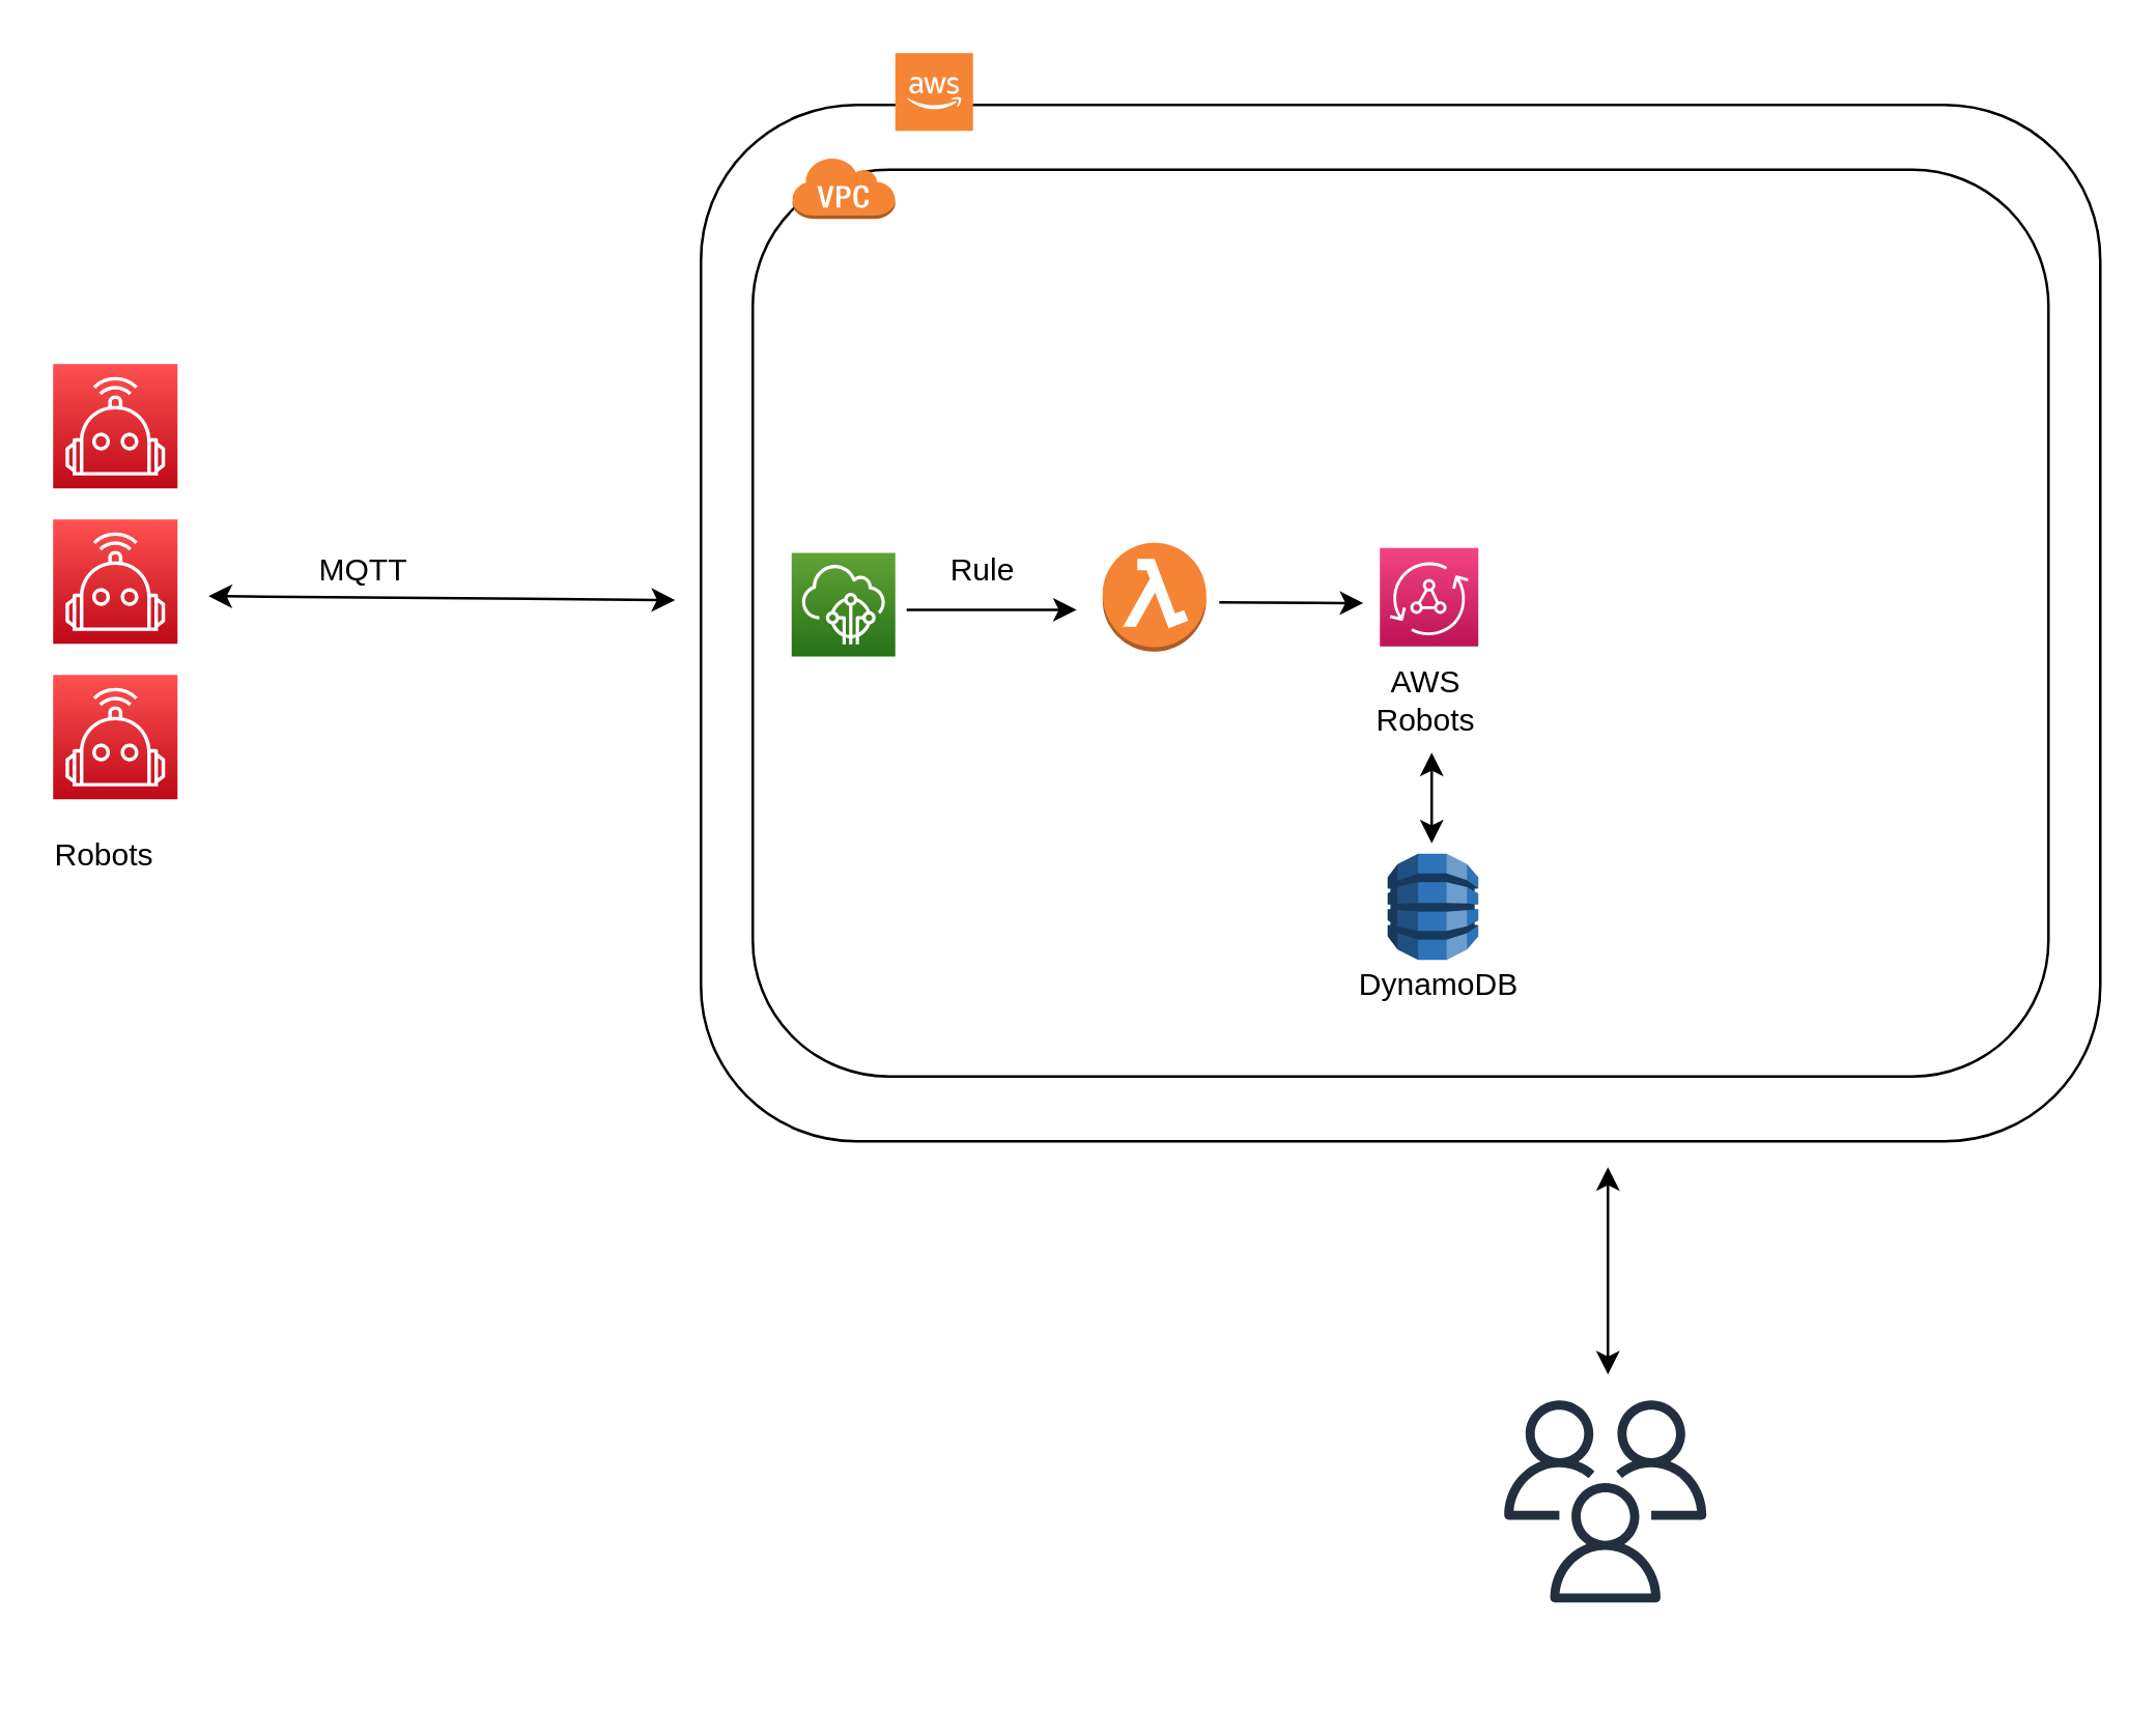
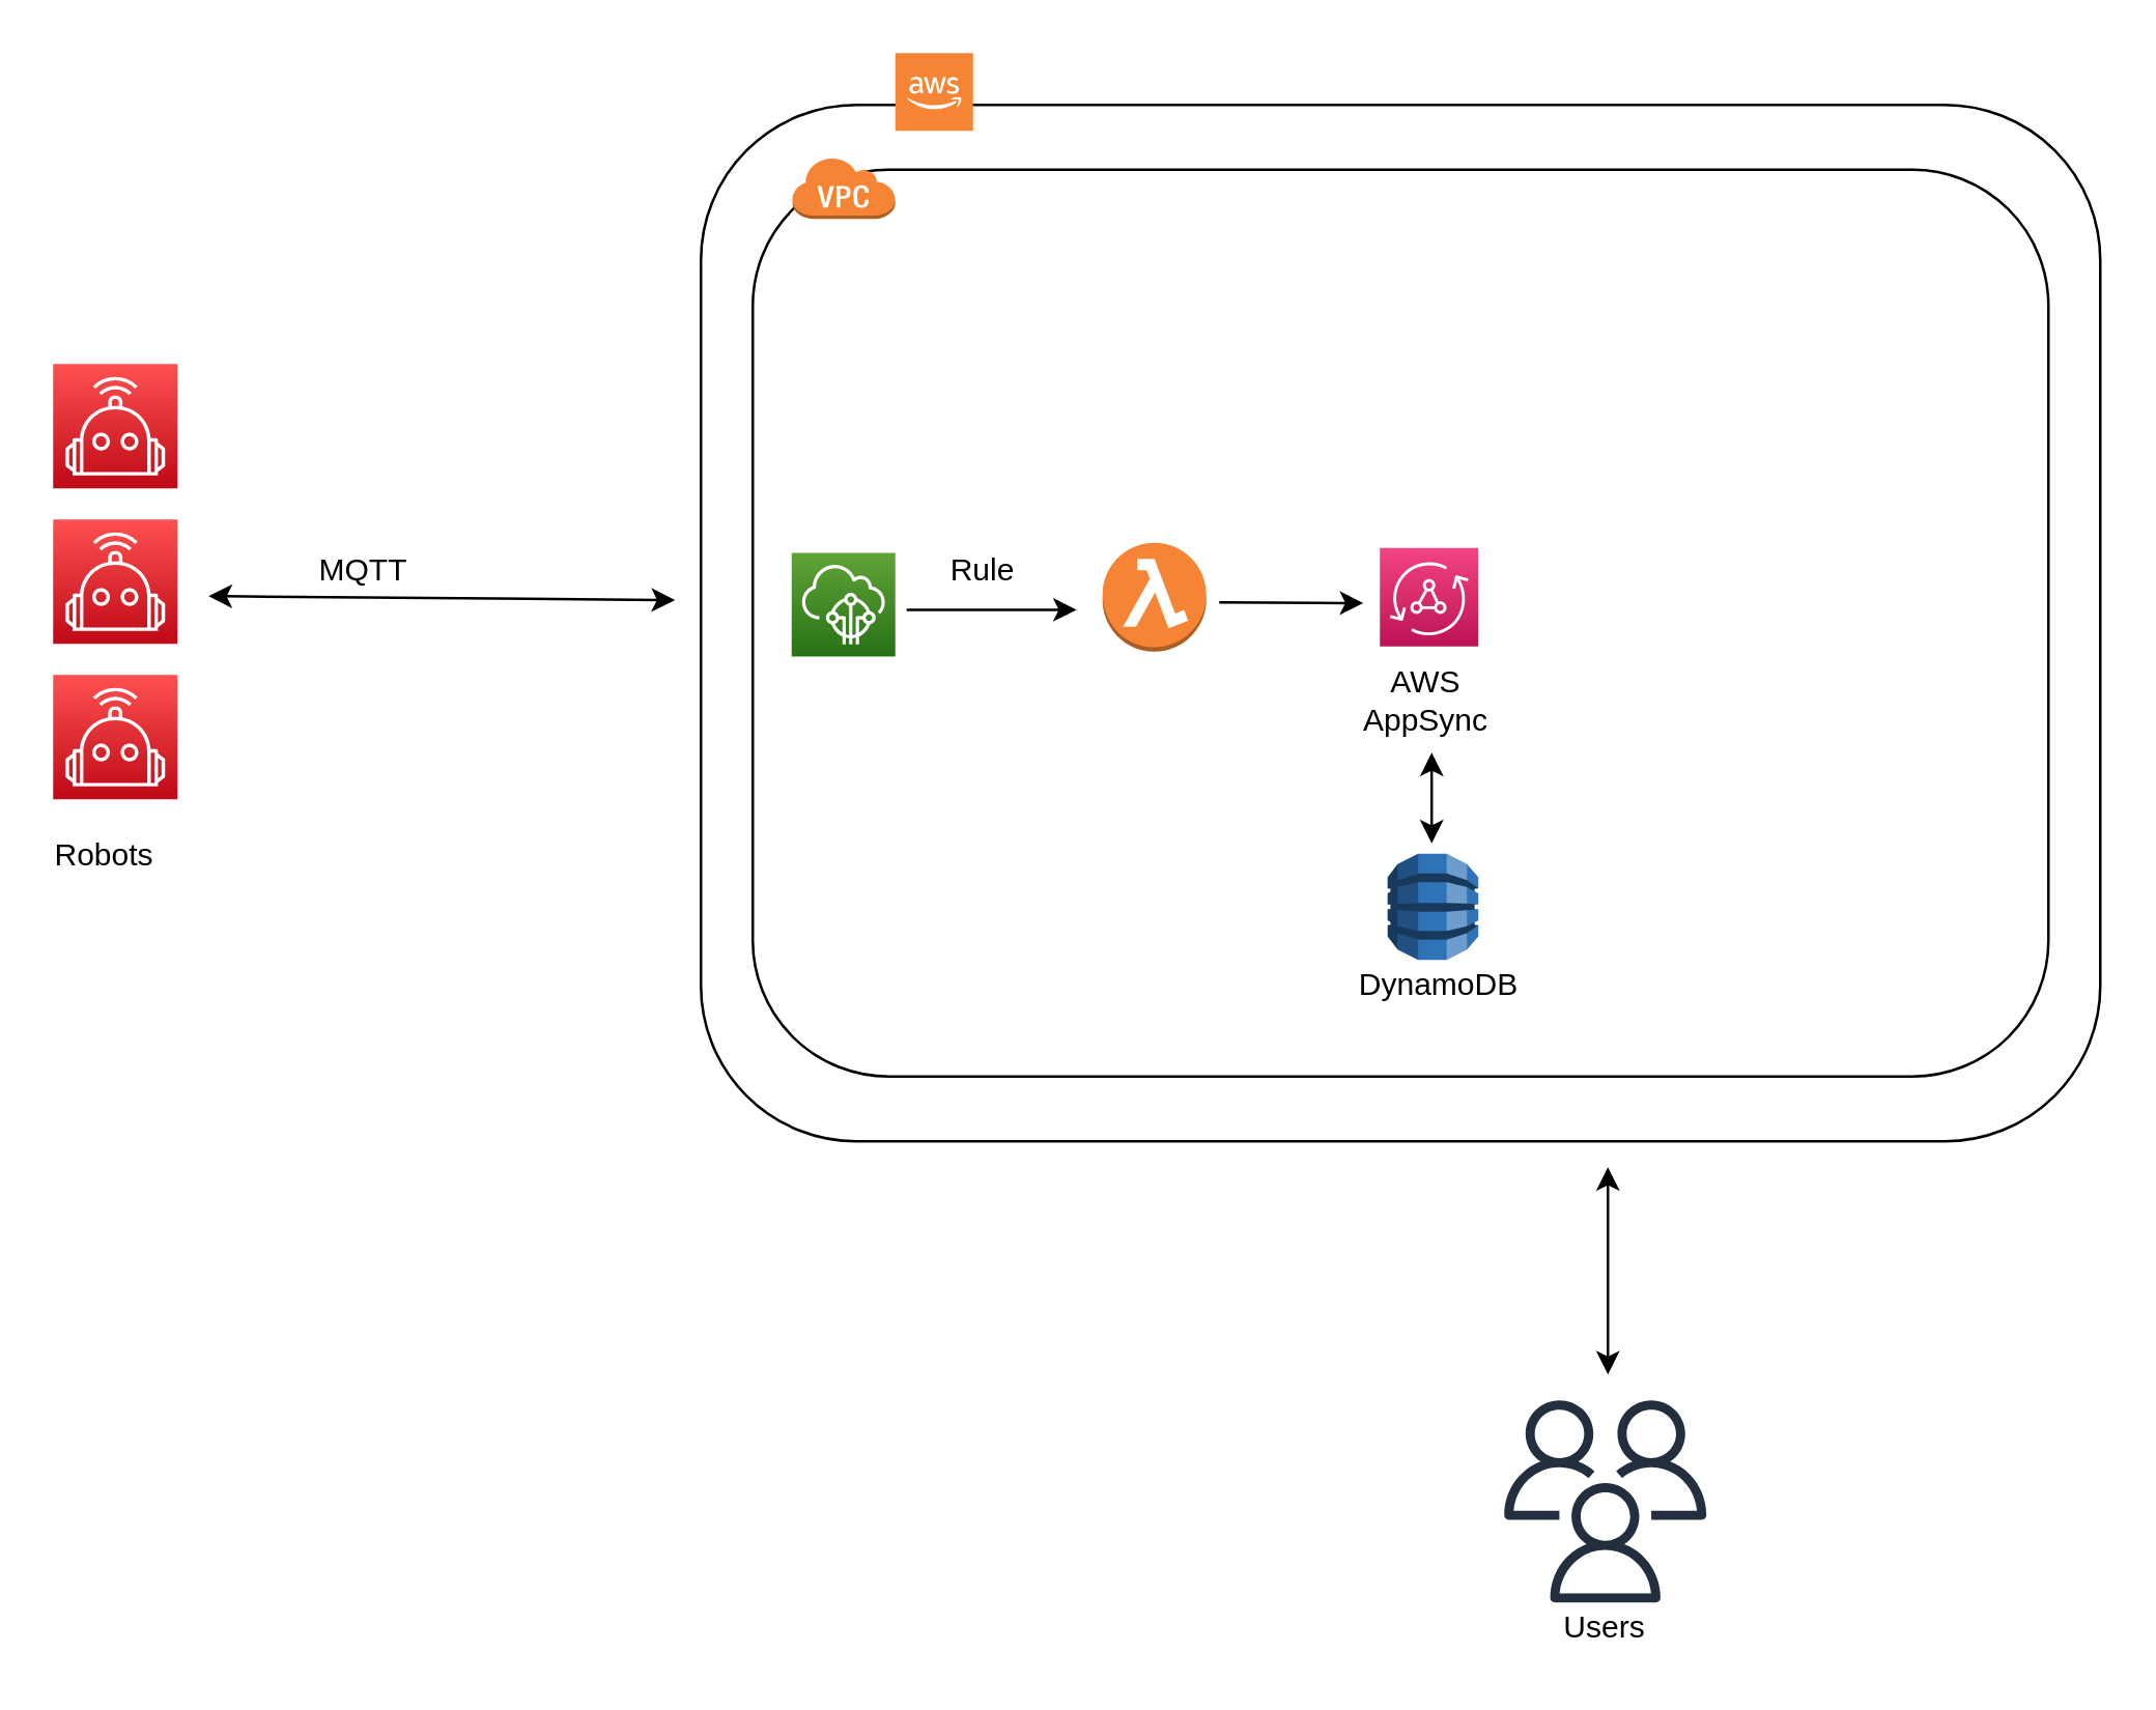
- <mxCell id="24" value="AWS Robots" style="text;html=1;strokeColor=none;fillColor=none;align=center;verticalAlign=middle;whiteSpace=wrap;rounded=0;" vertex="1" parent="1"><mxGeometry x="535" y="260" width="30" height="19" as="geometry" /></mxCell>
+ <mxCell id="24" value="AWS AppSync" style="text;html=1;strokeColor=none;fillColor=none;align=center;verticalAlign=middle;whiteSpace=wrap;rounded=0;" vertex="1" parent="1"><mxGeometry x="535" y="260" width="30" height="19" as="geometry" /></mxCell>
+ <mxCell id="18" value="Users" style="text;html=1;strokeColor=none;fillColor=none;align=center;verticalAlign=middle;whiteSpace=wrap;rounded=0;" vertex="1" parent="1"><mxGeometry x="599" y="618" width="40" height="20" as="geometry" /></mxCell>
